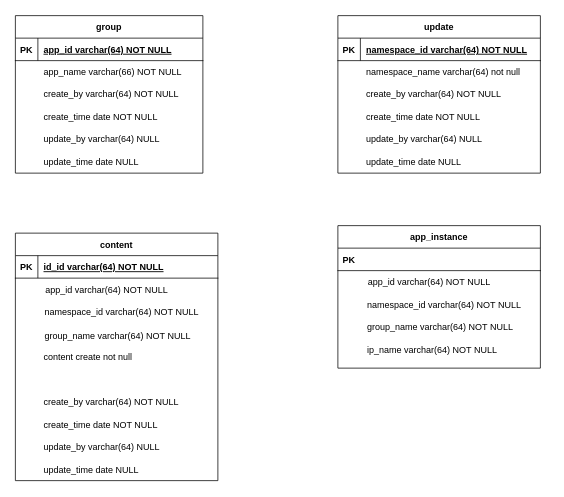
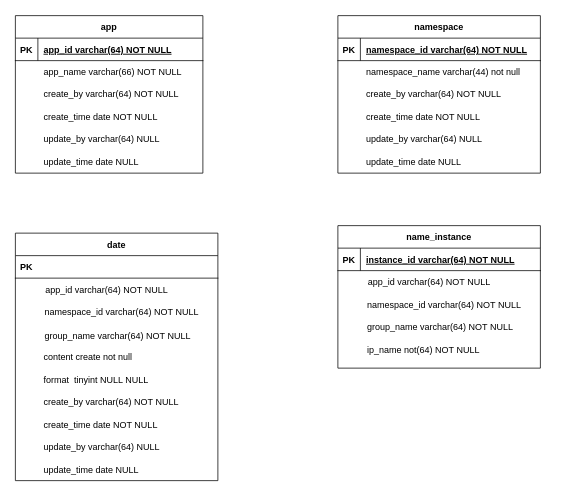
- <mxCell id="2" value="group" style="shape=table;startSize=30;container=1;collapsible=1;childLayout=tableLayout;fixedRows=1;rowLines=0;fontStyle=1;align=center;resizeLast=1;" parent="1" vertex="1"><mxGeometry x="20" y="20" width="250" height="210" as="geometry" /></mxCell>
+ <mxCell id="2" value="app" style="shape=table;startSize=30;container=1;collapsible=1;childLayout=tableLayout;fixedRows=1;rowLines=0;fontStyle=1;align=center;resizeLast=1;" parent="1" vertex="1"><mxGeometry x="20" y="20" width="250" height="210" as="geometry" /></mxCell>
- <mxCell id="21" value="update" style="shape=table;startSize=30;container=1;collapsible=1;childLayout=tableLayout;fixedRows=1;rowLines=0;fontStyle=1;align=center;resizeLast=1;" vertex="1" parent="1"><mxGeometry x="450" y="20" width="270" height="210" as="geometry" /></mxCell>
+ <mxCell id="21" value="namespace" style="shape=table;startSize=30;container=1;collapsible=1;childLayout=tableLayout;fixedRows=1;rowLines=0;fontStyle=1;align=center;resizeLast=1;" vertex="1" parent="1"><mxGeometry x="450" y="20" width="270" height="210" as="geometry" /></mxCell>
- <mxCell id="27" value="namespace_name varchar(64) not null" style="shape=partialRectangle;overflow=hidden;connectable=0;fillColor=none;top=0;left=0;bottom=0;right=0;align=left;spacingLeft=6;" vertex="1" parent="25"><mxGeometry x="30" width="220" height="30" as="geometry" /></mxCell>
+ <mxCell id="27" value="namespace_name varchar(44) not null" style="shape=partialRectangle;overflow=hidden;connectable=0;fillColor=none;top=0;left=0;bottom=0;right=0;align=left;spacingLeft=6;" vertex="1" parent="25"><mxGeometry x="30" width="220" height="30" as="geometry" /></mxCell>
- <mxCell id="44" value="app_instance" style="shape=table;startSize=30;container=1;collapsible=1;childLayout=tableLayout;fixedRows=1;rowLines=0;fontStyle=1;align=center;resizeLast=1;" vertex="1" parent="1"><mxGeometry x="450" y="300" width="270" height="190" as="geometry" /></mxCell>
+ <mxCell id="44" value="name_instance" style="shape=table;startSize=30;container=1;collapsible=1;childLayout=tableLayout;fixedRows=1;rowLines=0;fontStyle=1;align=center;resizeLast=1;" vertex="1" parent="1"><mxGeometry x="450" y="300" width="270" height="190" as="geometry" /></mxCell>
- <mxCell id="40" value="content" style="shape=table;startSize=30;container=1;collapsible=1;childLayout=tableLayout;fixedRows=1;rowLines=0;fontStyle=1;align=center;resizeLast=1;" vertex="1" parent="1"><mxGeometry x="20" y="310" width="270" height="330" as="geometry" /></mxCell>
+ <mxCell id="40" value="date" style="shape=table;startSize=30;container=1;collapsible=1;childLayout=tableLayout;fixedRows=1;rowLines=0;fontStyle=1;align=center;resizeLast=1;" vertex="1" parent="1"><mxGeometry x="20" y="310" width="270" height="330" as="geometry" /></mxCell>
+ <mxCell id="47" value="instance_id varchar(64) NOT NULL " style="shape=partialRectangle;overflow=hidden;connectable=0;fillColor=none;top=0;left=0;bottom=0;right=0;align=left;spacingLeft=6;fontStyle=5;" vertex="1" parent="45"><mxGeometry x="30" width="240" height="30" as="geometry" /></mxCell>
- <mxCell id="43" value="id_id varchar(64) NOT NULL " style="shape=partialRectangle;overflow=hidden;connectable=0;fillColor=none;top=0;left=0;bottom=0;right=0;align=left;spacingLeft=6;fontStyle=5;" vertex="1" parent="41"><mxGeometry x="30" width="240" height="30" as="geometry" /></mxCell>
- <mxCell id="59" value="ip_name varchar(64) NOT NULL" style="shape=partialRectangle;overflow=hidden;connectable=0;fillColor=none;top=0;left=0;bottom=0;right=0;align=left;spacingLeft=6;" vertex="1" parent="57"><mxGeometry x="31.4" width="237.6" height="30" as="geometry" /></mxCell>
+ <mxCell id="59" value="ip_name not(64) NOT NULL" style="shape=partialRectangle;overflow=hidden;connectable=0;fillColor=none;top=0;left=0;bottom=0;right=0;align=left;spacingLeft=6;" vertex="1" parent="57"><mxGeometry x="31.4" width="237.6" height="30" as="geometry" /></mxCell>
+ <mxCell id="76" value="format  tinyint NULL NULL" style="shape=partialRectangle;overflow=hidden;connectable=0;fillColor=none;top=0;left=0;bottom=0;right=0;align=left;spacingLeft=6;" vertex="1" parent="74"><mxGeometry x="30" width="220" height="30" as="geometry" /></mxCell>
